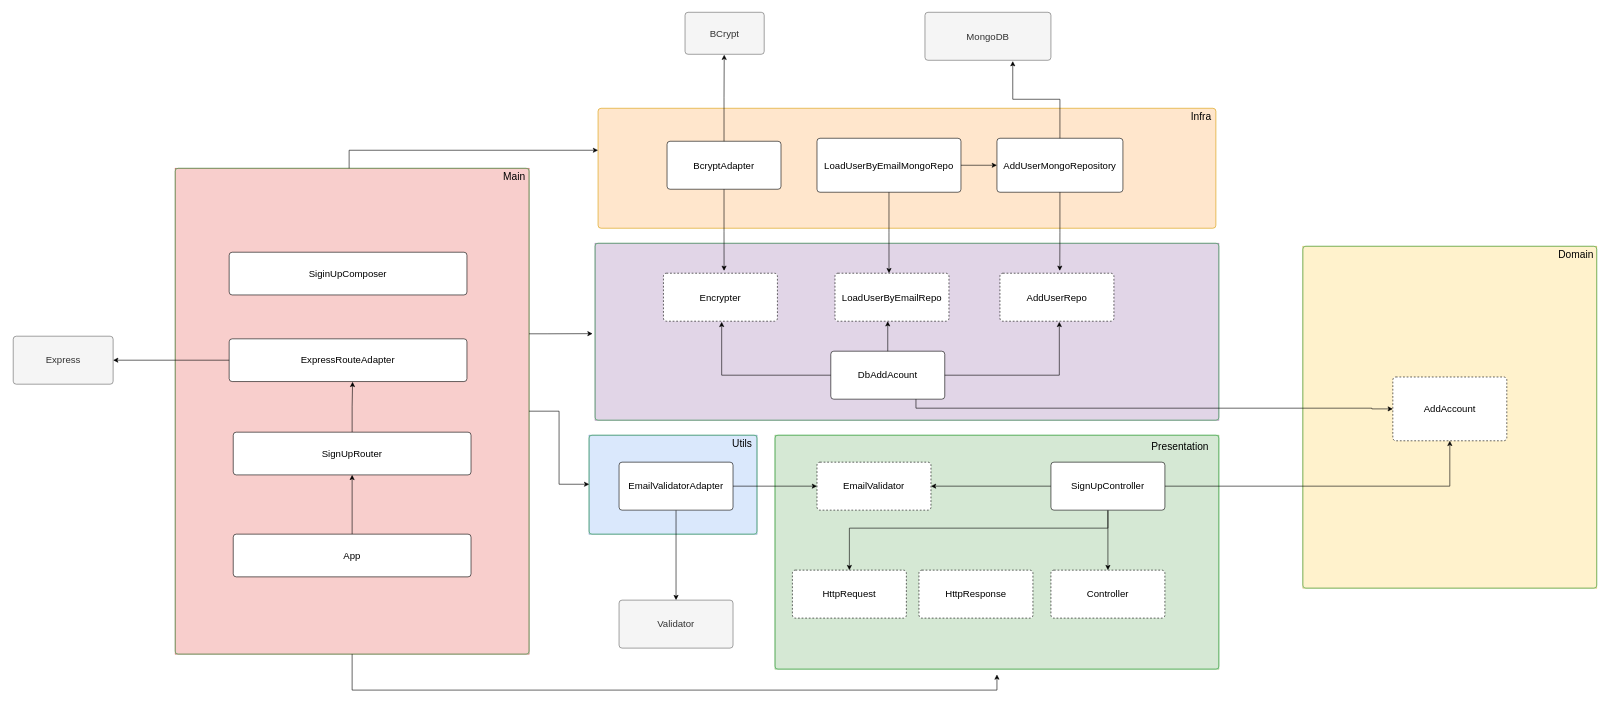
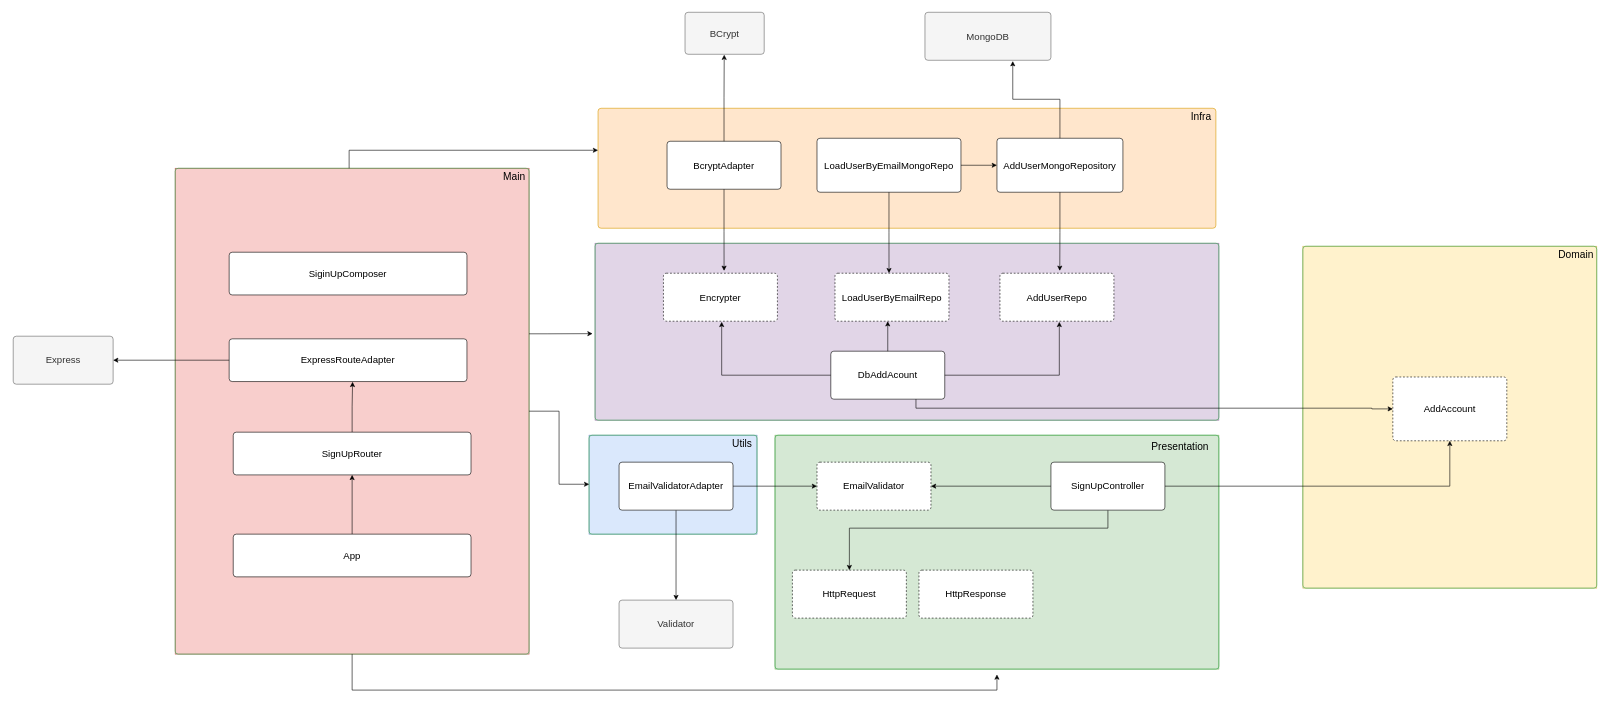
- <mxCell id="21" style="edgeStyle=orthogonalEdgeStyle;rounded=0;orthogonalLoop=1;jettySize=auto;html=1;" parent="1" source="25" target="30" edge="1"><mxGeometry relative="1" as="geometry" /></mxCell>
- <mxCell id="30" value="Controller" style="html=1;shadow=0;dashed=1;shape=mxgraph.bootstrap.rrect;rSize=5;strokeWidth=1;whiteSpace=wrap;align=center;verticalAlign=middle;spacingLeft=0;fontStyle=0;fontSize=16;spacing=5;" parent="1" vertex="1"><mxGeometry x="1751" y="950" width="190" height="80" as="geometry" /></mxCell>
